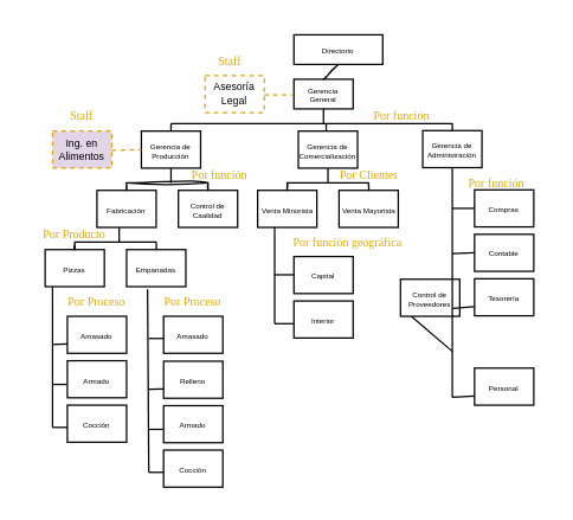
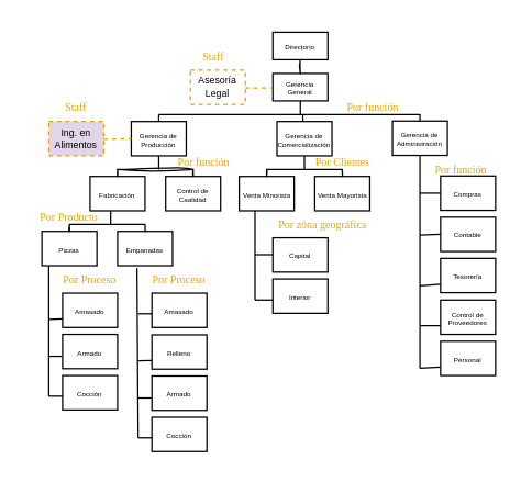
- <mxCell id="24" value="Directorio" style="rounded=0;whiteSpace=wrap;html=1;fontSize=5;" parent="1" vertex="1"><mxGeometry x="198" y="23" width="60" height="20" as="geometry" /></mxCell>
+ <mxCell id="24" value="Directorio" style="rounded=0;whiteSpace=wrap;html=1;fontSize=5;" parent="1" vertex="1"><mxGeometry x="198" y="23" width="40" height="20" as="geometry" /></mxCell>
- <mxCell id="45" value="&lt;font color=&quot;#e2a703&quot; style=&quot;font-size: 8px;&quot;&gt;Por función geográfica&lt;/font&gt;" style="text;html=1;strokeColor=none;fillColor=none;align=center;verticalAlign=middle;whiteSpace=wrap;rounded=0;fontSize=20;fontFamily=Architects Daughter;" parent="1" vertex="1"><mxGeometry x="189.5" y="142.66" width="89" height="30" as="geometry" /></mxCell>
+ <mxCell id="45" value="&lt;font color=&quot;#e2a703&quot; style=&quot;font-size: 8px;&quot;&gt;Por zóna geográfica&lt;/font&gt;" style="text;html=1;strokeColor=none;fillColor=none;align=center;verticalAlign=middle;whiteSpace=wrap;rounded=0;fontSize=20;fontFamily=Architects Daughter;" parent="1" vertex="1"><mxGeometry x="189.5" y="142.66" width="89" height="30" as="geometry" /></mxCell>
- <mxCell id="32" value="Control de Proveedores" style="rounded=0;whiteSpace=wrap;html=1;fontSize=5;" parent="1" vertex="1"><mxGeometry x="270" y="188" width="40" height="25" as="geometry" /></mxCell>
+ <mxCell id="32" value="Control de Proveedores" style="rounded=0;whiteSpace=wrap;html=1;fontSize=5;" parent="1" vertex="1"><mxGeometry x="320" y="218" width="40" height="25" as="geometry" /></mxCell>
